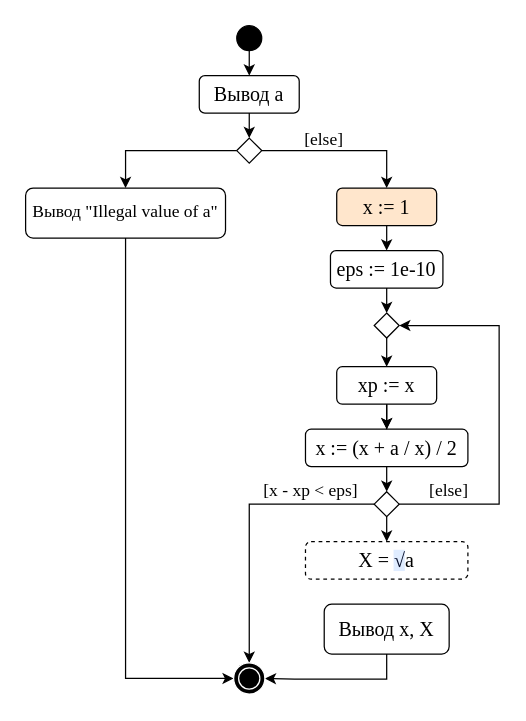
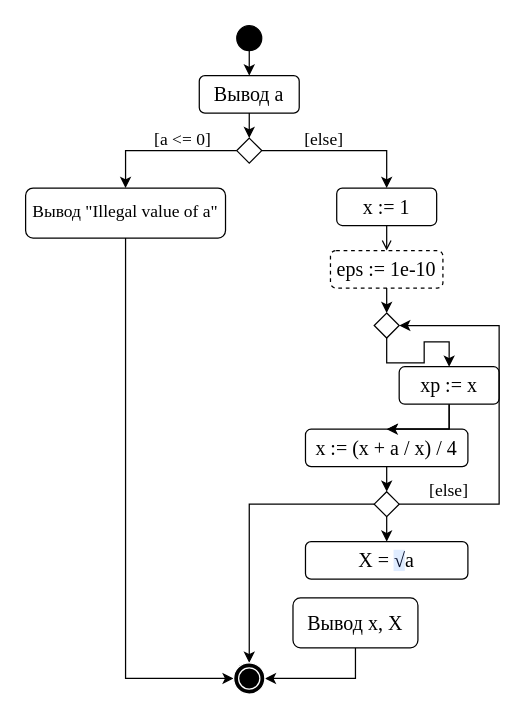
+ <mxCell id="27" value="&lt;font style=&quot;font-size: 14px;&quot; face=&quot;Times New Roman&quot;&gt;[a &amp;lt;= 0]&lt;/font&gt;" style="text;html=1;strokeColor=none;fillColor=none;align=center;verticalAlign=middle;whiteSpace=wrap;rounded=0;" vertex="1" parent="1"><mxGeometry x="116" y="97" width="60" height="30" as="geometry" /></mxCell>
- <mxCell id="12" value="&lt;font face=&quot;Times New Roman&quot;&gt;&lt;span style=&quot;font-size: 16px;&quot;&gt;x := 1&lt;/span&gt;&lt;/font&gt;" style="rounded=1;whiteSpace=wrap;html=1;fillColor=#ffe6cc;" vertex="1" parent="1"><mxGeometry x="269" y="150" width="80" height="30" as="geometry" /></mxCell>
+ <mxCell id="12" value="&lt;font face=&quot;Times New Roman&quot;&gt;&lt;span style=&quot;font-size: 16px;&quot;&gt;x := 1&lt;/span&gt;&lt;/font&gt;" style="rounded=1;whiteSpace=wrap;html=1;" vertex="1" parent="1"><mxGeometry x="269" y="150" width="80" height="30" as="geometry" /></mxCell>
- <mxCell id="11" style="edgeStyle=orthogonalEdgeStyle;rounded=0;orthogonalLoop=1;jettySize=auto;html=1;exitX=0.5;exitY=1;exitDx=0;exitDy=0;entryX=0.5;entryY=0;entryDx=0;entryDy=0;" edge="1" parent="1" source="12" target="14"><mxGeometry relative="1" as="geometry" /></mxCell>
+ <mxCell id="11" style="edgeStyle=orthogonalEdgeStyle;rounded=0;orthogonalLoop=1;jettySize=auto;html=1;exitX=0.5;exitY=1;exitDx=0;exitDy=0;entryX=0.5;entryY=0;entryDx=0;entryDy=0;endArrow=open;" edge="1" parent="1" source="12" target="14"><mxGeometry relative="1" as="geometry" /></mxCell>
- <mxCell id="14" value="&lt;font face=&quot;Times New Roman&quot;&gt;&lt;span style=&quot;font-size: 16px;&quot;&gt;eps := 1e-10&lt;/span&gt;&lt;/font&gt;" style="rounded=1;whiteSpace=wrap;html=1;" vertex="1" parent="1"><mxGeometry x="264" y="200" width="90" height="30" as="geometry" /></mxCell>
+ <mxCell id="14" value="&lt;font face=&quot;Times New Roman&quot;&gt;&lt;span style=&quot;font-size: 16px;&quot;&gt;eps := 1e-10&lt;/span&gt;&lt;/font&gt;" style="rounded=1;whiteSpace=wrap;html=1;dashed=1;" vertex="1" parent="1"><mxGeometry x="264" y="200" width="90" height="30" as="geometry" /></mxCell>
- <mxCell id="16" value="&lt;font face=&quot;Times New Roman&quot;&gt;&lt;span style=&quot;font-size: 16px;&quot;&gt;xp := x&lt;/span&gt;&lt;/font&gt;" style="rounded=1;whiteSpace=wrap;html=1;" vertex="1" parent="1"><mxGeometry x="269" y="293" width="80" height="30" as="geometry" /></mxCell>
+ <mxCell id="16" value="&lt;font face=&quot;Times New Roman&quot;&gt;&lt;span style=&quot;font-size: 16px;&quot;&gt;xp := x&lt;/span&gt;&lt;/font&gt;" style="rounded=1;whiteSpace=wrap;html=1;" vertex="1" parent="1"><mxGeometry x="319" y="293" width="80" height="30" as="geometry" /></mxCell>
- <mxCell id="18" value="&lt;font face=&quot;Times New Roman&quot;&gt;&lt;span style=&quot;font-size: 16px;&quot;&gt;x := (x + a / x) / 2&lt;/span&gt;&lt;/font&gt;" style="rounded=1;whiteSpace=wrap;html=1;" vertex="1" parent="1"><mxGeometry x="244" y="343" width="130" height="30" as="geometry" /></mxCell>
+ <mxCell id="18" value="&lt;font face=&quot;Times New Roman&quot;&gt;&lt;span style=&quot;font-size: 16px;&quot;&gt;x := (x + a / x) / 4&lt;/span&gt;&lt;/font&gt;" style="rounded=1;whiteSpace=wrap;html=1;" vertex="1" parent="1"><mxGeometry x="244" y="343" width="130" height="30" as="geometry" /></mxCell>
- <mxCell id="33" value="&lt;font style=&quot;font-size: 14px;&quot; face=&quot;Times New Roman&quot;&gt;[x - xp &amp;lt; eps]&lt;/font&gt;" style="text;html=1;strokeColor=none;fillColor=none;align=center;verticalAlign=middle;whiteSpace=wrap;rounded=0;" vertex="1" parent="1"><mxGeometry x="206.5" y="378" width="82.5" height="30" as="geometry" /></mxCell>
- <mxCell id="25" value="&lt;font style=&quot;font-size: 16px;&quot; face=&quot;Times New Roman&quot;&gt;X =&amp;nbsp;&lt;span style=&quot;background-color: rgba(80, 151, 255, 0.18); color: rgb(4, 12, 40); text-align: left;&quot;&gt;√&lt;/span&gt;&lt;span style=&quot;&quot;&gt;a&lt;/span&gt;&lt;/font&gt;" style="rounded=1;whiteSpace=wrap;html=1;dashed=1;" vertex="1" parent="1"><mxGeometry x="244" y="433" width="130" height="30" as="geometry" /></mxCell>
+ <mxCell id="25" value="&lt;font style=&quot;font-size: 16px;&quot; face=&quot;Times New Roman&quot;&gt;X =&amp;nbsp;&lt;span style=&quot;background-color: rgba(80, 151, 255, 0.18); color: rgb(4, 12, 40); text-align: left;&quot;&gt;√&lt;/span&gt;&lt;span style=&quot;&quot;&gt;a&lt;/span&gt;&lt;/font&gt;" style="rounded=1;whiteSpace=wrap;html=1;" vertex="1" parent="1"><mxGeometry x="244" y="433" width="130" height="30" as="geometry" /></mxCell>
- <mxCell id="24" value="&lt;font style=&quot;font-size: 16px;&quot; face=&quot;Times New Roman&quot;&gt;Вывод x, X&lt;/font&gt;" style="rounded=1;whiteSpace=wrap;html=1;" vertex="1" parent="1"><mxGeometry x="259" y="483" width="100" height="40" as="geometry" /></mxCell>
+ <mxCell id="24" value="&lt;font style=&quot;font-size: 16px;&quot; face=&quot;Times New Roman&quot;&gt;Вывод x, X&lt;/font&gt;" style="rounded=1;whiteSpace=wrap;html=1;" vertex="1" parent="1"><mxGeometry x="234" y="478" width="100" height="40" as="geometry" /></mxCell>
